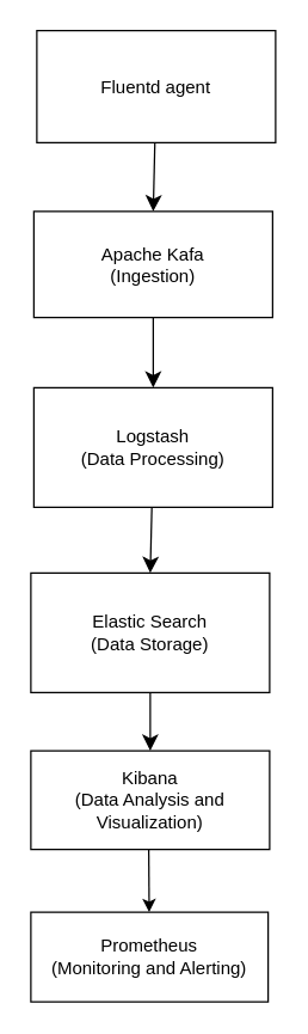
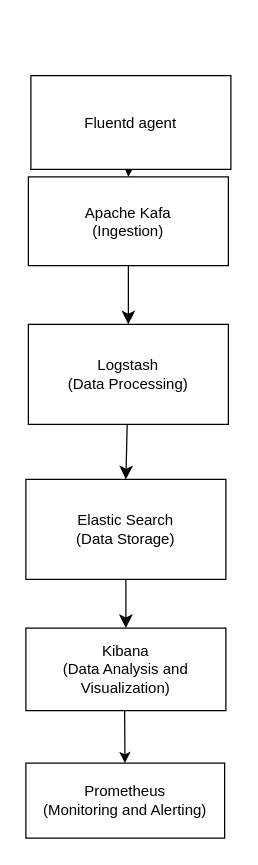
- <mxCell id="3" value="Fluentd agent" style="rounded=0;whiteSpace=wrap;html=1;" parent="1" vertex="1"><mxGeometry x="24" y="20" width="160" height="75" as="geometry" /></mxCell>
+ <mxCell id="3" value="Fluentd agent" style="rounded=0;whiteSpace=wrap;html=1;" parent="1" vertex="1"><mxGeometry x="24" y="60" width="160" height="75" as="geometry" /></mxCell>
